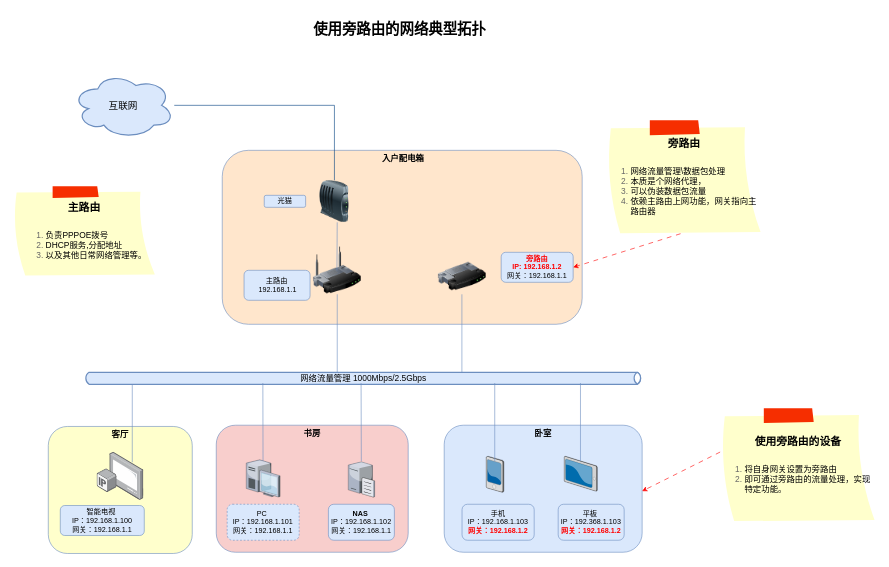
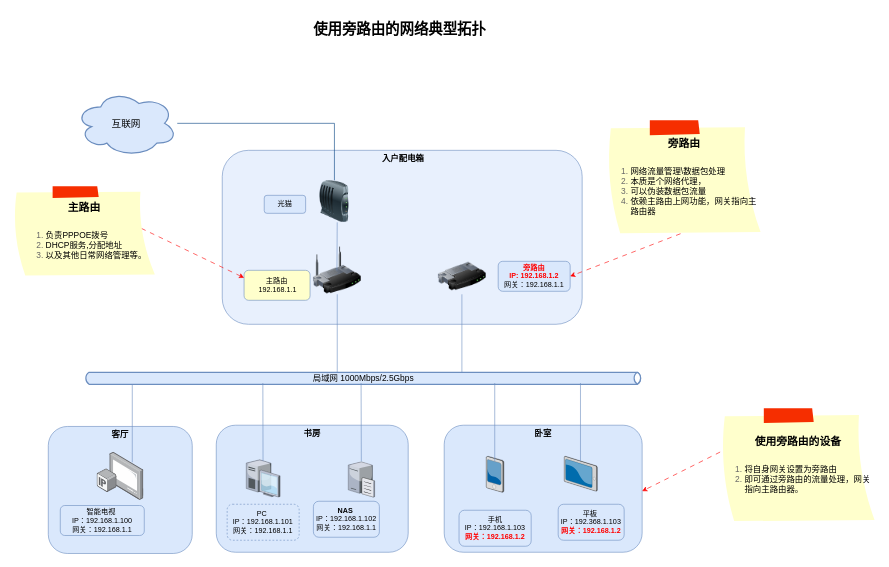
- <mxCell id="4" value="&lt;font style=&quot;font-size: 16px;&quot;&gt;互联网&lt;/font&gt;" style="ellipse;shape=cloud;whiteSpace=wrap;html=1;shadow=0;strokeColor=#6c8ebf;fillColor=#dae8fc;fontSize=18;fontStyle=0;gradientDirection=north;strokeWidth=2;" parent="1" vertex="1"><mxGeometry x="120" y="120" width="170" height="110" as="geometry" /></mxCell>
+ <mxCell id="4" value="&lt;font style=&quot;font-size: 16px;&quot;&gt;互联网&lt;/font&gt;" style="ellipse;shape=cloud;whiteSpace=wrap;html=1;shadow=0;strokeColor=#6c8ebf;fillColor=#dae8fc;fontSize=18;fontStyle=0;gradientDirection=north;strokeWidth=2;" parent="1" vertex="1"><mxGeometry x="125" y="150" width="170" height="110" as="geometry" /></mxCell>
- <mxCell id="16" value="光猫" style="rounded=1;whiteSpace=wrap;html=1;fillColor=#dae8fc;strokeColor=#6c8ebf;" vertex="1" parent="1"><mxGeometry x="440" y="325" width="69" height="20" as="geometry" /></mxCell>
+ <mxCell id="16" value="光猫" style="rounded=1;whiteSpace=wrap;html=1;fillColor=#dae8fc;strokeColor=#6c8ebf;" vertex="1" parent="1"><mxGeometry x="440" y="325" width="69" height="30" as="geometry" /></mxCell>
- <mxCell id="2" value="&lt;div align=&quot;center&quot;&gt;&amp;nbsp;入户配电箱&lt;/div&gt;" style="whiteSpace=wrap;html=1;rounded=1;shadow=0;comic=0;strokeWidth=1;fontFamily=Verdana;fontSize=14;verticalAlign=top;fontStyle=1;strokeColor=#6c8ebf;align=center;fillColor=#ffe6cc;" vertex="1" parent="1"><mxGeometry x="370" y="250" width="600" height="290" as="geometry" /></mxCell>
+ <mxCell id="2" value="&lt;div align=&quot;center&quot;&gt;&amp;nbsp;入户配电箱&lt;/div&gt;" style="whiteSpace=wrap;html=1;rounded=1;shadow=0;comic=0;strokeWidth=1;fontFamily=Verdana;fontSize=14;verticalAlign=top;fontStyle=1;strokeColor=#6c8ebf;align=center;fillColor=#e8f0fd;" vertex="1" parent="1"><mxGeometry x="370" y="250" width="600" height="290" as="geometry" /></mxCell>
+ <mxCell id="36" style="rounded=0;orthogonalLoop=1;jettySize=auto;html=1;entryX=0;entryY=0.25;entryDx=0;entryDy=0;exitX=0.896;exitY=0.467;exitDx=0;exitDy=0;exitPerimeter=0;strokeColor=#ff0000;dashed=1;dashPattern=8 8;" edge="1" parent="1" source="37" target="22"><mxGeometry relative="1" as="geometry"><mxPoint x="210" y="280.004" as="sourcePoint" /><mxPoint x="320" y="282.08" as="targetPoint" /></mxGeometry></mxCell>
- <mxCell id="27" value="&lt;div&gt;&lt;b&gt;&lt;font color=&quot;#ff0000&quot;&gt;旁路由&lt;/font&gt;&lt;/b&gt;&lt;/div&gt;&lt;div&gt;&lt;b&gt;&lt;font color=&quot;#ff0000&quot;&gt;IP: 192.168.1.2&lt;/font&gt;&lt;/b&gt;&lt;/div&gt;&lt;div&gt;网关：192.168.1.1&lt;b&gt;&lt;br&gt;&lt;/b&gt;&lt;/div&gt;" style="rounded=1;whiteSpace=wrap;html=1;fillColor=#dae8fc;strokeColor=#6c8ebf;" vertex="1" parent="1"><mxGeometry x="835" y="420" width="120" height="50" as="geometry" /></mxCell>
+ <mxCell id="27" value="&lt;div&gt;&lt;b&gt;&lt;font color=&quot;#ff0000&quot;&gt;旁路由&lt;/font&gt;&lt;/b&gt;&lt;/div&gt;&lt;div&gt;&lt;b&gt;&lt;font color=&quot;#ff0000&quot;&gt;IP: 192.168.1.2&lt;/font&gt;&lt;/b&gt;&lt;/div&gt;&lt;div&gt;网关：192.168.1.1&lt;b&gt;&lt;br&gt;&lt;/b&gt;&lt;/div&gt;" style="rounded=1;whiteSpace=wrap;html=1;fillColor=#dae8fc;strokeColor=#6c8ebf;" vertex="1" parent="1"><mxGeometry x="830" y="435" width="120" height="50" as="geometry" /></mxCell>
- <mxCell id="22" value="&lt;div&gt;主路由&lt;/div&gt;&lt;div&gt;&amp;nbsp;192.168.1.1&lt;/div&gt;" style="rounded=1;whiteSpace=wrap;html=1;fillColor=#dae8fc;strokeColor=#6c8ebf;" vertex="1" parent="1"><mxGeometry x="406.38" y="450" width="110" height="50" as="geometry" /></mxCell>
+ <mxCell id="22" value="&lt;div&gt;主路由&lt;/div&gt;&lt;div&gt;&amp;nbsp;192.168.1.1&lt;/div&gt;" style="rounded=1;whiteSpace=wrap;html=1;fillColor=#ffffcc;strokeColor=#6c8ebf;" vertex="1" parent="1"><mxGeometry x="406.38" y="450" width="110" height="50" as="geometry" /></mxCell>
- <mxCell id="23" value="&lt;font style=&quot;font-size: 14px;&quot;&gt;网络流量管理 1000Mbps/2.5Gbps&lt;/font&gt;" style="html=1;outlineConnect=0;fillColor=#dae8fc;strokeColor=#6c8ebf;gradientDirection=north;strokeWidth=2;shape=mxgraph.networks.bus;gradientColor=none;gradientDirection=north;perimeter=backbonePerimeter;backboneSize=20;" vertex="1" parent="1"><mxGeometry x="140" y="620" width="930" height="20" as="geometry" /></mxCell>
+ <mxCell id="23" value="&lt;font style=&quot;font-size: 14px;&quot;&gt;局域网 1000Mbps/2.5Gbps&lt;/font&gt;" style="html=1;outlineConnect=0;fillColor=#dae8fc;strokeColor=#6c8ebf;gradientDirection=north;strokeWidth=2;shape=mxgraph.networks.bus;gradientColor=none;gradientDirection=north;perimeter=backbonePerimeter;backboneSize=20;" vertex="1" parent="1"><mxGeometry x="140" y="620" width="930" height="20" as="geometry" /></mxCell>
- <mxCell id="8" value="客厅" style="whiteSpace=wrap;html=1;rounded=1;shadow=0;comic=0;strokeWidth=1;fontFamily=Verdana;fontSize=14;verticalAlign=top;fontStyle=1;strokeColor=#6c8ebf;imageVerticalAlign=bottom;fillColor=#ffffcc;" vertex="1" parent="1"><mxGeometry x="80" y="710.33" width="240" height="211.76" as="geometry" /></mxCell>
+ <mxCell id="8" value="客厅" style="whiteSpace=wrap;html=1;rounded=1;shadow=0;comic=0;strokeWidth=1;fontFamily=Verdana;fontSize=14;verticalAlign=top;fontStyle=1;strokeColor=#6c8ebf;imageVerticalAlign=bottom;fillColor=#dae8fc;" vertex="1" parent="1"><mxGeometry x="80" y="710.33" width="240" height="211.76" as="geometry" /></mxCell>
- <mxCell id="39" value="&lt;h1 style=&quot;margin-top: 0px;&quot;&gt;&lt;font color=&quot;#000000&quot; style=&quot;font-size: 18px;&quot;&gt;使用旁路由的设备&lt;/font&gt;&lt;font color=&quot;#000000&quot;&gt;&lt;br&gt;&lt;/font&gt;&lt;/h1&gt;&lt;div align=&quot;left&quot;&gt;&lt;ol&gt;&lt;li style=&quot;font-size: 14px;&quot;&gt;&lt;font color=&quot;#000000&quot;&gt;将自身网关设置为旁路由&lt;/font&gt;&lt;/li&gt;&lt;li style=&quot;font-size: 14px;&quot;&gt;&lt;font color=&quot;#000000&quot;&gt;即可通过旁路由的流量处理，实现特定功能。&lt;br&gt;&lt;/font&gt;&lt;/li&gt;&lt;/ol&gt;&lt;/div&gt;" style="strokeWidth=1;shadow=0;dashed=0;align=center;html=1;shape=mxgraph.mockup.text.stickyNote2;fontColor=#666666;mainText=;fontSize=17;whiteSpace=wrap;fillColor=#ffffcc;strokeColor=#F62E00;" vertex="1" parent="1"><mxGeometry x="1200" y="680" width="260" height="190" as="geometry" /></mxCell>
+ <mxCell id="39" value="&lt;h1 style=&quot;margin-top: 0px;&quot;&gt;&lt;font color=&quot;#000000&quot; style=&quot;font-size: 18px;&quot;&gt;使用旁路由的设备&lt;/font&gt;&lt;font color=&quot;#000000&quot;&gt;&lt;br&gt;&lt;/font&gt;&lt;/h1&gt;&lt;div align=&quot;left&quot;&gt;&lt;ol&gt;&lt;li style=&quot;font-size: 14px;&quot;&gt;&lt;font color=&quot;#000000&quot;&gt;将自身网关设置为旁路由&lt;/font&gt;&lt;/li&gt;&lt;li style=&quot;font-size: 14px;&quot;&gt;&lt;font color=&quot;#000000&quot;&gt;即可通过旁路由的流量处理，网关指向主路由器。&lt;br&gt;&lt;/font&gt;&lt;/li&gt;&lt;/ol&gt;&lt;/div&gt;" style="strokeWidth=1;shadow=0;dashed=0;align=center;html=1;shape=mxgraph.mockup.text.stickyNote2;fontColor=#666666;mainText=;fontSize=17;whiteSpace=wrap;fillColor=#ffffcc;strokeColor=#F62E00;" vertex="1" parent="1"><mxGeometry x="1200" y="680" width="260" height="190" as="geometry" /></mxCell>
- <mxCell id="9" value="书房" style="whiteSpace=wrap;html=1;rounded=1;shadow=0;comic=0;strokeWidth=1;fontFamily=Verdana;fontSize=14;verticalAlign=top;fontStyle=1;strokeColor=#6c8ebf;fillColor=#f8cecc;" vertex="1" parent="1"><mxGeometry x="360" y="708.24" width="320" height="211.76" as="geometry" /></mxCell>
+ <mxCell id="9" value="书房" style="whiteSpace=wrap;html=1;rounded=1;shadow=0;comic=0;strokeWidth=1;fontFamily=Verdana;fontSize=14;verticalAlign=top;fontStyle=1;strokeColor=#6c8ebf;fillColor=#dae8fc;" vertex="1" parent="1"><mxGeometry x="360" y="708.24" width="320" height="211.76" as="geometry" /></mxCell>
- <mxCell id="20" value="&lt;div&gt;&lt;b&gt;NAS&amp;nbsp;&lt;/b&gt;&lt;/div&gt;&lt;div&gt;IP：192.168.1.102&lt;/div&gt;&lt;div&gt;网关：192.168.1.1&lt;br&gt;&lt;/div&gt;" style="rounded=1;whiteSpace=wrap;html=1;fillColor=#dae8fc;strokeColor=#6c8ebf;" vertex="1" parent="1"><mxGeometry x="546.95" y="840" width="110" height="60" as="geometry" /></mxCell>
+ <mxCell id="20" value="&lt;div&gt;&lt;b&gt;NAS&amp;nbsp;&lt;/b&gt;&lt;/div&gt;&lt;div&gt;IP：192.168.1.102&lt;/div&gt;&lt;div&gt;网关：192.168.1.1&lt;br&gt;&lt;/div&gt;" style="rounded=1;whiteSpace=wrap;html=1;fillColor=#dae8fc;strokeColor=#6c8ebf;" vertex="1" parent="1"><mxGeometry x="521.95" y="835" width="110" height="60" as="geometry" /></mxCell>
- <mxCell id="21" value="&lt;div&gt;&amp;nbsp;手机&amp;nbsp;&lt;/div&gt;&lt;div&gt;IP：192.168.1.103&lt;/div&gt;&lt;div&gt;&lt;font color=&quot;#ff0000&quot;&gt;&lt;b&gt;网关：192.168.1.2&lt;/b&gt;&lt;/font&gt;&lt;br&gt;&lt;/div&gt;" style="rounded=1;whiteSpace=wrap;html=1;fillColor=#dae8fc;strokeColor=#6c8ebf;" vertex="1" parent="1"><mxGeometry x="769.75" y="840" width="120.25" height="60" as="geometry" /></mxCell>
+ <mxCell id="21" value="&lt;div&gt;&amp;nbsp;手机&amp;nbsp;&lt;/div&gt;&lt;div&gt;IP：192.168.1.103&lt;/div&gt;&lt;div&gt;&lt;font color=&quot;#ff0000&quot;&gt;&lt;b&gt;网关：192.168.1.2&lt;/b&gt;&lt;/font&gt;&lt;br&gt;&lt;/div&gt;" style="rounded=1;whiteSpace=wrap;html=1;fillColor=#dae8fc;strokeColor=#6c8ebf;" vertex="1" parent="1"><mxGeometry x="764.75" y="850" width="120.25" height="60" as="geometry" /></mxCell>
